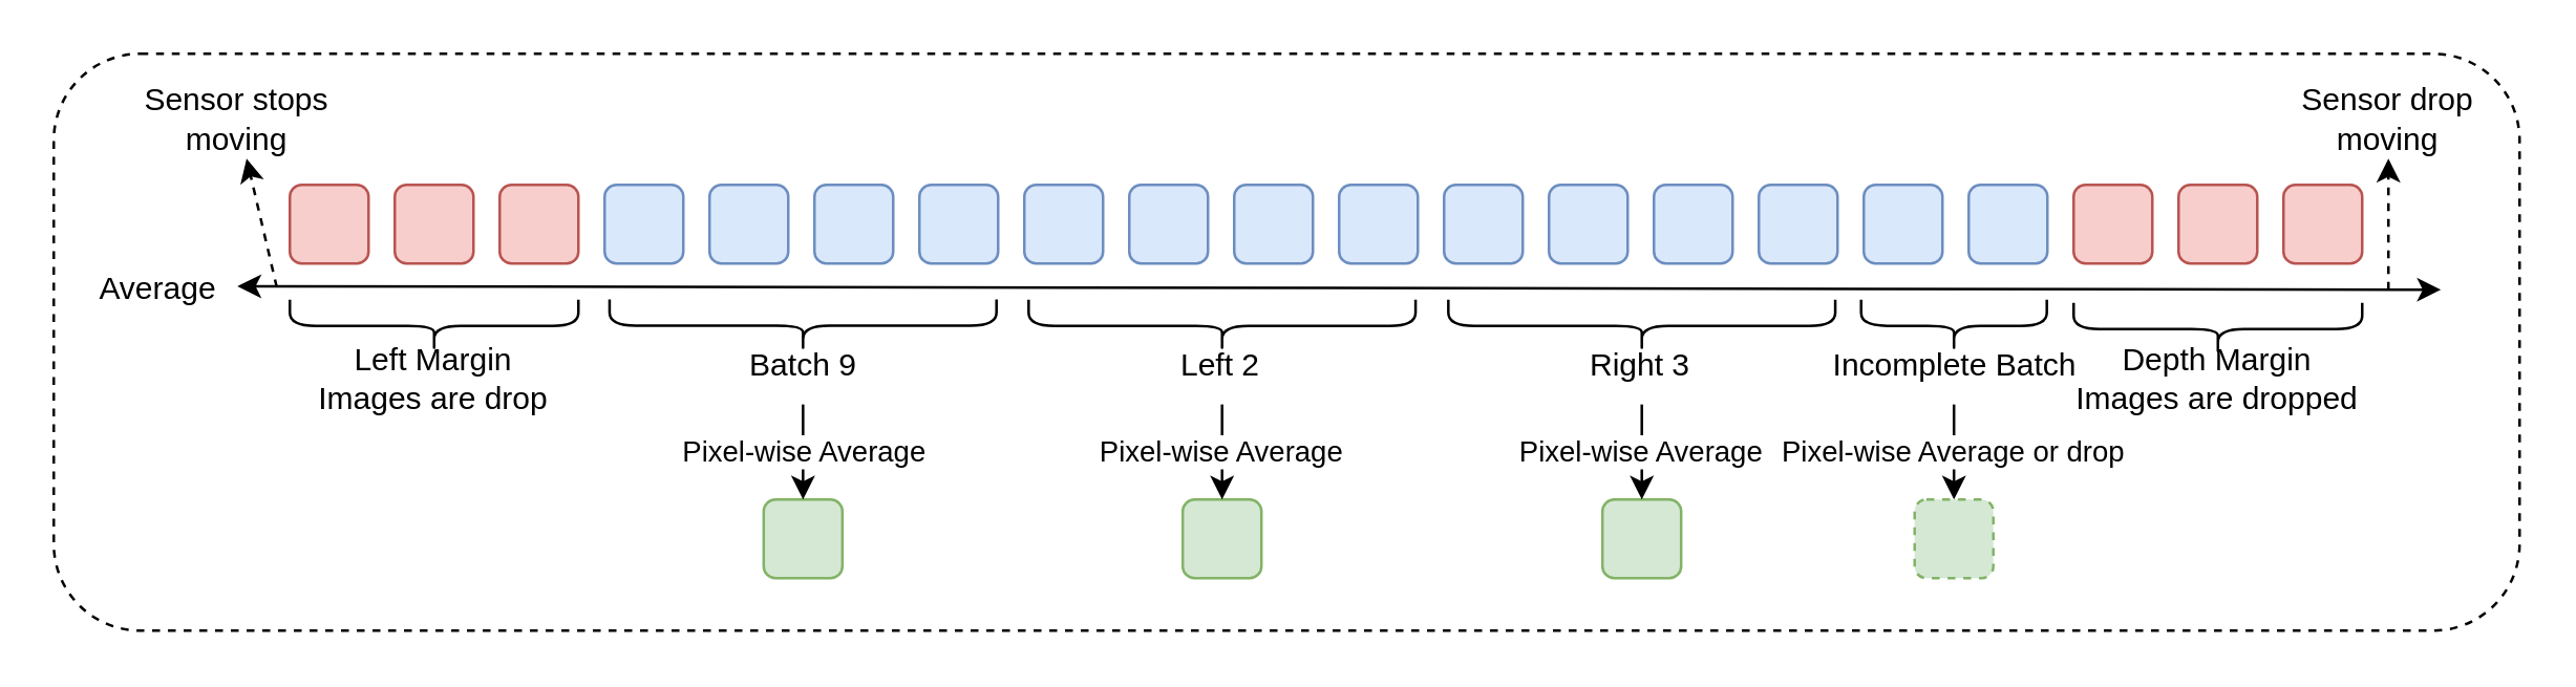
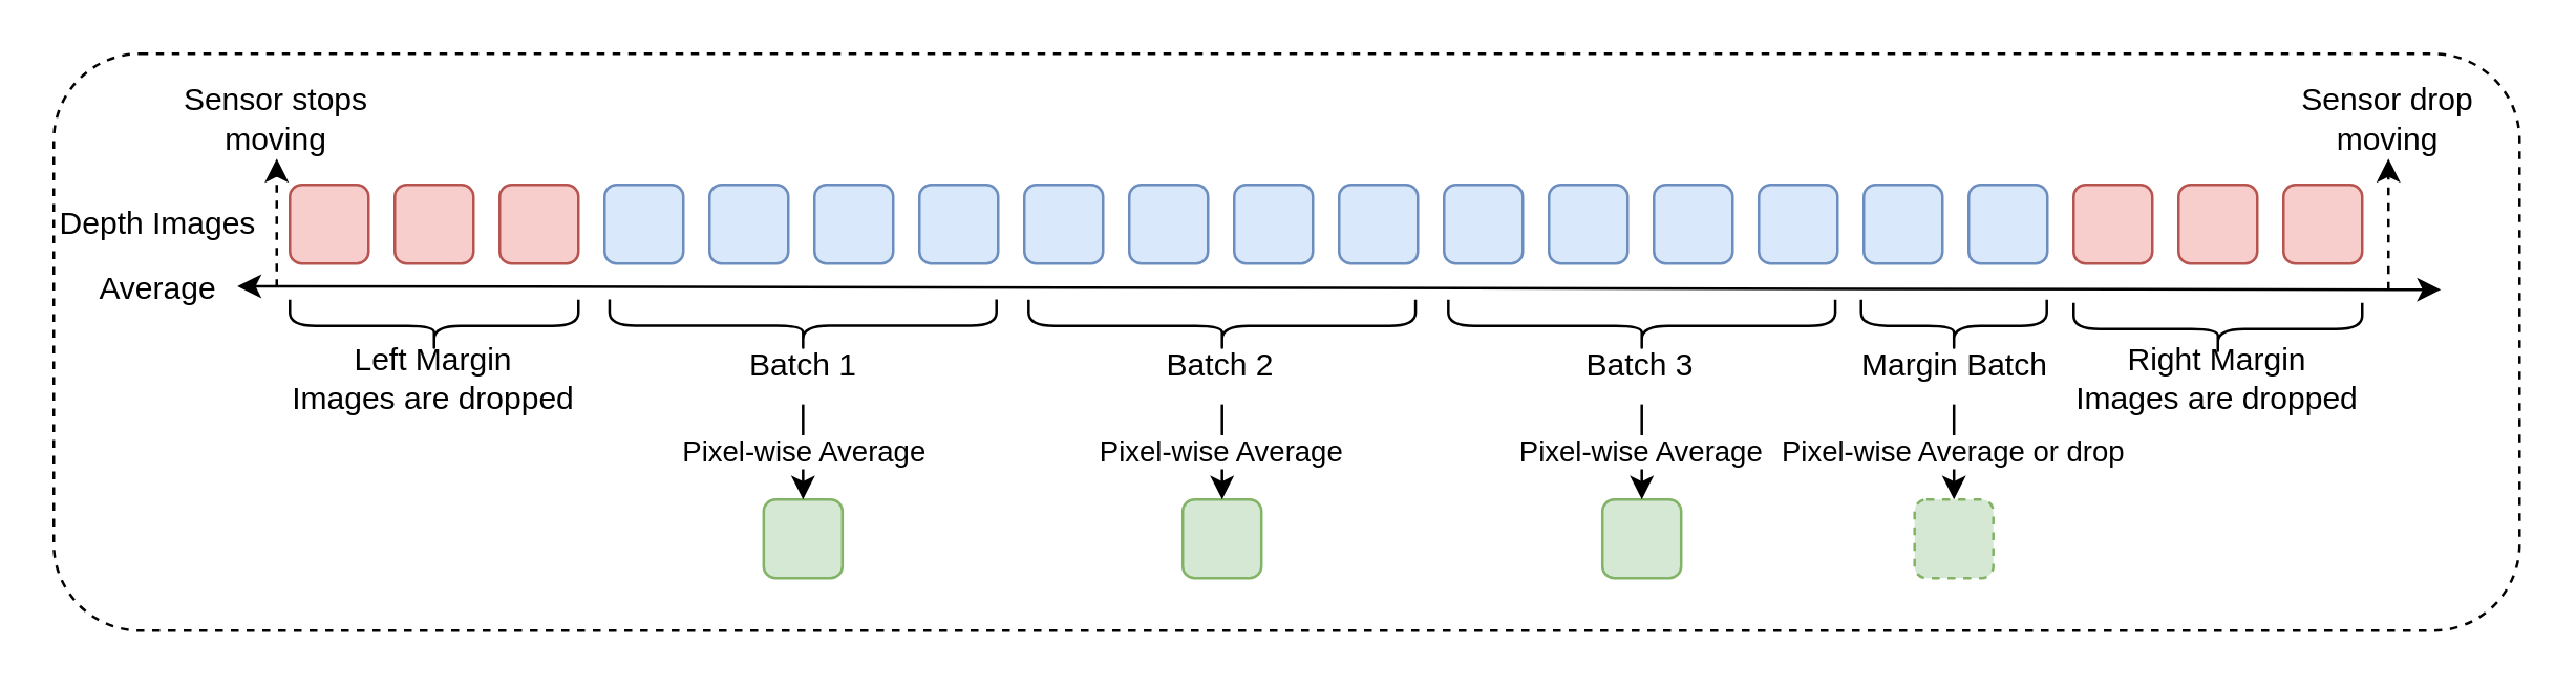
- <mxCell id="32" value="Sensor stops moving" style="text;html=1;strokeColor=none;fillColor=none;align=center;verticalAlign=middle;whiteSpace=wrap;rounded=0;" parent="1" vertex="1"><mxGeometry x="50" y="30" width="80" height="30" as="geometry" /></mxCell>
+ <mxCell id="32" value="Sensor stops moving" style="text;html=1;strokeColor=none;fillColor=none;align=center;verticalAlign=middle;whiteSpace=wrap;rounded=0;" parent="1" vertex="1"><mxGeometry x="65" y="30" width="80" height="30" as="geometry" /></mxCell>
+ <mxCell id="37" value="Depth Images" style="text;html=1;strokeColor=none;fillColor=none;align=center;verticalAlign=middle;whiteSpace=wrap;rounded=0;" vertex="1" parent="1"><mxGeometry x="20" y="75" width="80" height="20" as="geometry" /></mxCell>
- <mxCell id="28" value="Batch 9" style="text;html=1;strokeColor=none;fillColor=none;align=center;verticalAlign=middle;whiteSpace=wrap;rounded=0;" parent="1" vertex="1"><mxGeometry x="275.63" y="123.75" width="60" height="30" as="geometry" /></mxCell>
+ <mxCell id="28" value="Batch 1" style="text;html=1;strokeColor=none;fillColor=none;align=center;verticalAlign=middle;whiteSpace=wrap;rounded=0;" parent="1" vertex="1"><mxGeometry x="275.63" y="123.75" width="60" height="30" as="geometry" /></mxCell>
- <mxCell id="29" value="Left 2" style="text;html=1;strokeColor=none;fillColor=none;align=center;verticalAlign=middle;whiteSpace=wrap;rounded=0;" parent="1" vertex="1"><mxGeometry x="435.38" y="123.75" width="60" height="30" as="geometry" /></mxCell>
+ <mxCell id="29" value="Batch 2" style="text;html=1;strokeColor=none;fillColor=none;align=center;verticalAlign=middle;whiteSpace=wrap;rounded=0;" parent="1" vertex="1"><mxGeometry x="435.38" y="123.75" width="60" height="30" as="geometry" /></mxCell>
- <mxCell id="30" value="Right 3" style="text;html=1;strokeColor=none;fillColor=none;align=center;verticalAlign=middle;whiteSpace=wrap;rounded=0;" parent="1" vertex="1"><mxGeometry x="595.38" y="123.75" width="60" height="30" as="geometry" /></mxCell>
+ <mxCell id="30" value="Batch 3" style="text;html=1;strokeColor=none;fillColor=none;align=center;verticalAlign=middle;whiteSpace=wrap;rounded=0;" parent="1" vertex="1"><mxGeometry x="595.38" y="123.75" width="60" height="30" as="geometry" /></mxCell>
- <mxCell id="31" value="Incomplete Batch" style="text;html=1;strokeColor=none;fillColor=none;align=center;verticalAlign=middle;whiteSpace=wrap;rounded=0;" parent="1" vertex="1"><mxGeometry x="696.57" y="123.75" width="95.62" height="30" as="geometry" /></mxCell>
+ <mxCell id="31" value="Margin Batch" style="text;html=1;strokeColor=none;fillColor=none;align=center;verticalAlign=middle;whiteSpace=wrap;rounded=0;" parent="1" vertex="1"><mxGeometry x="696.57" y="123.75" width="95.62" height="30" as="geometry" /></mxCell>
- <mxCell id="48" value="Left Margin&lt;br&gt;Images are drop" style="text;html=1;strokeColor=none;fillColor=none;align=center;verticalAlign=middle;whiteSpace=wrap;rounded=0;" vertex="1" parent="1"><mxGeometry x="105" y="129.14" width="120" height="30" as="geometry" /></mxCell>
+ <mxCell id="48" value="Left Margin&lt;br&gt;Images are dropped" style="text;html=1;strokeColor=none;fillColor=none;align=center;verticalAlign=middle;whiteSpace=wrap;rounded=0;" vertex="1" parent="1"><mxGeometry x="105" y="129.14" width="120" height="30" as="geometry" /></mxCell>
- <mxCell id="49" value="Depth Margin&lt;br&gt;Images are dropped" style="text;html=1;strokeColor=none;fillColor=none;align=center;verticalAlign=middle;whiteSpace=wrap;rounded=0;" vertex="1" parent="1"><mxGeometry x="785" y="129.14" width="120" height="30" as="geometry" /></mxCell>
+ <mxCell id="49" value="Right Margin&lt;br&gt;Images are dropped" style="text;html=1;strokeColor=none;fillColor=none;align=center;verticalAlign=middle;whiteSpace=wrap;rounded=0;" vertex="1" parent="1"><mxGeometry x="785" y="129.14" width="120" height="30" as="geometry" /></mxCell>
